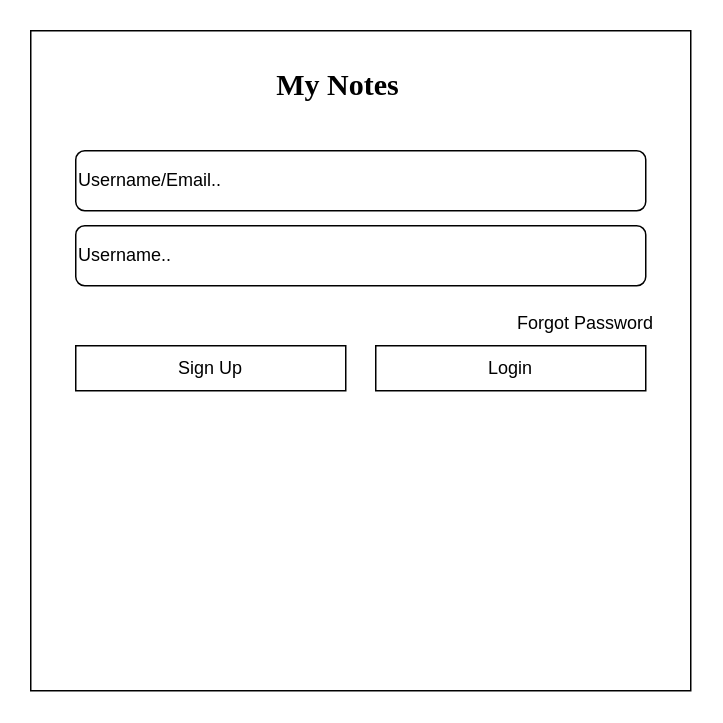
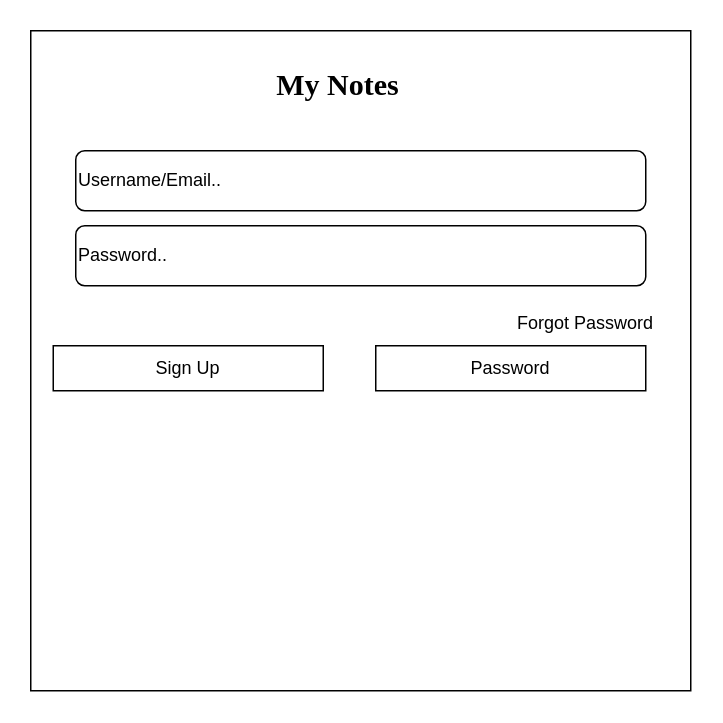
- <mxCell id="6" value="Username.." style="rounded=1;whiteSpace=wrap;html=1;align=left;" vertex="1" parent="1"><mxGeometry x="50" y="150" width="380" height="40" as="geometry" /></mxCell>
+ <mxCell id="6" value="Password.." style="rounded=1;whiteSpace=wrap;html=1;align=left;" vertex="1" parent="1"><mxGeometry x="50" y="150" width="380" height="40" as="geometry" /></mxCell>
- <mxCell id="8" value="Sign Up" style="rounded=0;whiteSpace=wrap;html=1;" vertex="1" parent="1"><mxGeometry x="50" y="230" width="180" height="30" as="geometry" /></mxCell>
+ <mxCell id="8" value="Sign Up" style="rounded=0;whiteSpace=wrap;html=1;" vertex="1" parent="1"><mxGeometry x="35" y="230" width="180" height="30" as="geometry" /></mxCell>
- <mxCell id="7" value="Login" style="rounded=0;whiteSpace=wrap;html=1;" vertex="1" parent="1"><mxGeometry x="250" y="230" width="180" height="30" as="geometry" /></mxCell>
+ <mxCell id="7" value="Password" style="rounded=0;whiteSpace=wrap;html=1;" vertex="1" parent="1"><mxGeometry x="250" y="230" width="180" height="30" as="geometry" /></mxCell>
